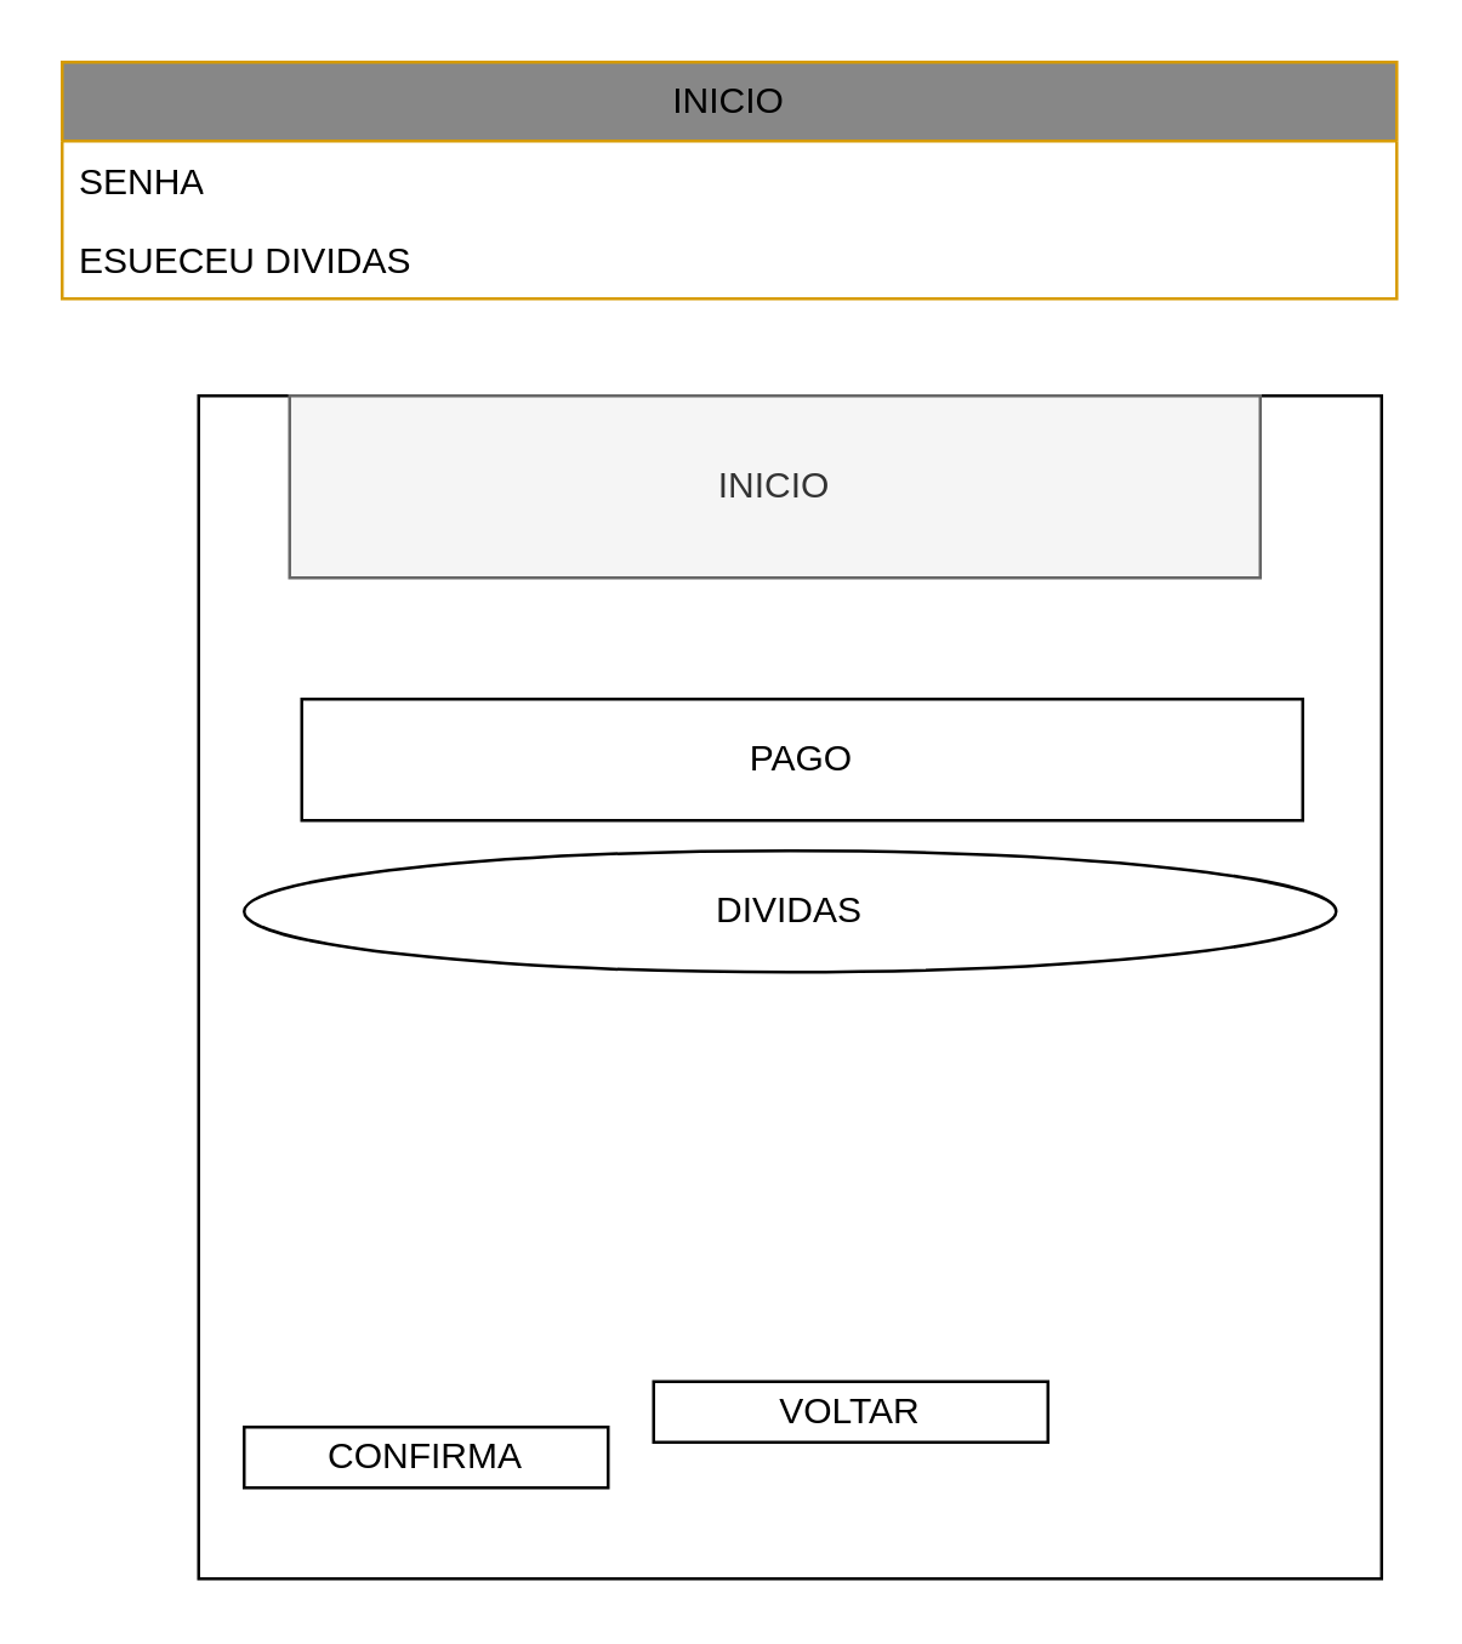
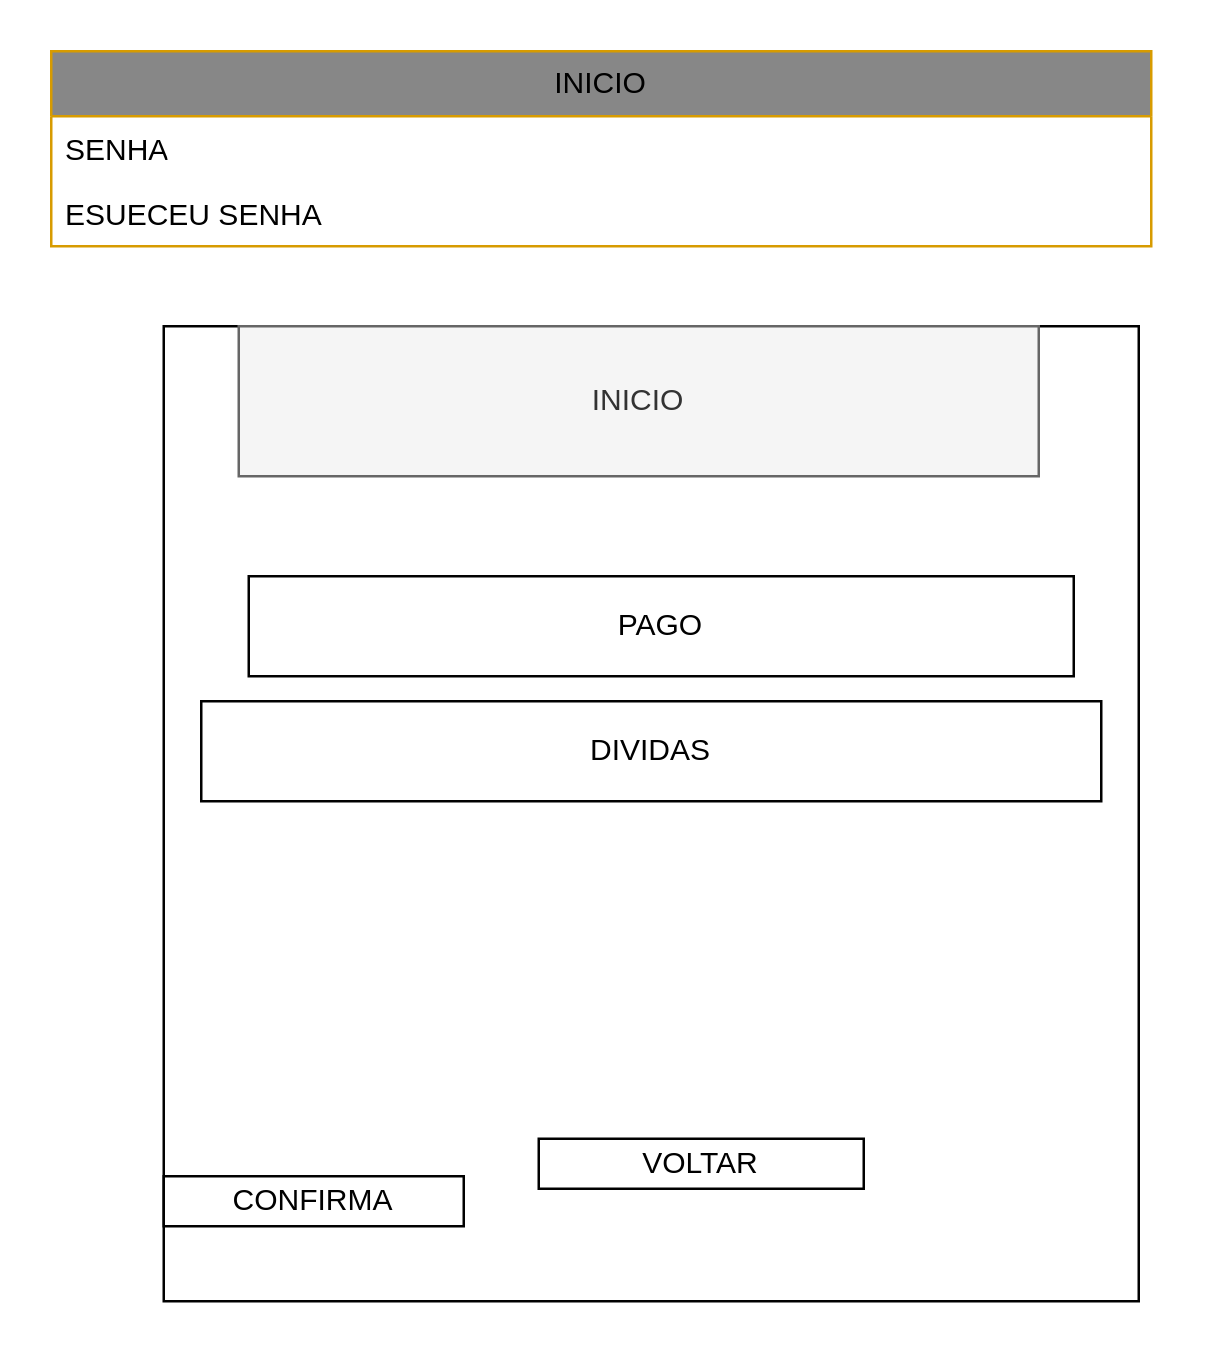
- <mxCell id="4" value="ESUECEU DIVIDAS&amp;nbsp;" style="text;strokeColor=none;fillColor=none;align=left;verticalAlign=top;spacingLeft=4;spacingRight=4;overflow=hidden;rotatable=0;points=[[0,0.5],[1,0.5]];portConstraint=eastwest;whiteSpace=wrap;html=1;" vertex="1" parent="2"><mxGeometry y="52" width="440" height="26" as="geometry" /></mxCell>
+ <mxCell id="4" value="ESUECEU SENHA&amp;nbsp;" style="text;strokeColor=none;fillColor=none;align=left;verticalAlign=top;spacingLeft=4;spacingRight=4;overflow=hidden;rotatable=0;points=[[0,0.5],[1,0.5]];portConstraint=eastwest;whiteSpace=wrap;html=1;" vertex="1" parent="2"><mxGeometry y="52" width="440" height="26" as="geometry" /></mxCell>
- <mxCell id="10" value="DIVIDAS" style="ellipse;whiteSpace=wrap;html=1;" vertex="1" parent="1"><mxGeometry x="80" y="280" width="360" height="40" as="geometry" /></mxCell>
+ <mxCell id="10" value="DIVIDAS" style="rounded=0;whiteSpace=wrap;html=1;" vertex="1" parent="1"><mxGeometry x="80" y="280" width="360" height="40" as="geometry" /></mxCell>
- <mxCell id="8" value="CONFIRMA" style="rounded=0;whiteSpace=wrap;html=1;" vertex="1" parent="1"><mxGeometry x="80" y="470" width="120" height="20" as="geometry" /></mxCell>
+ <mxCell id="8" value="CONFIRMA" style="rounded=0;whiteSpace=wrap;html=1;" vertex="1" parent="1"><mxGeometry x="65" y="470" width="120" height="20" as="geometry" /></mxCell>
